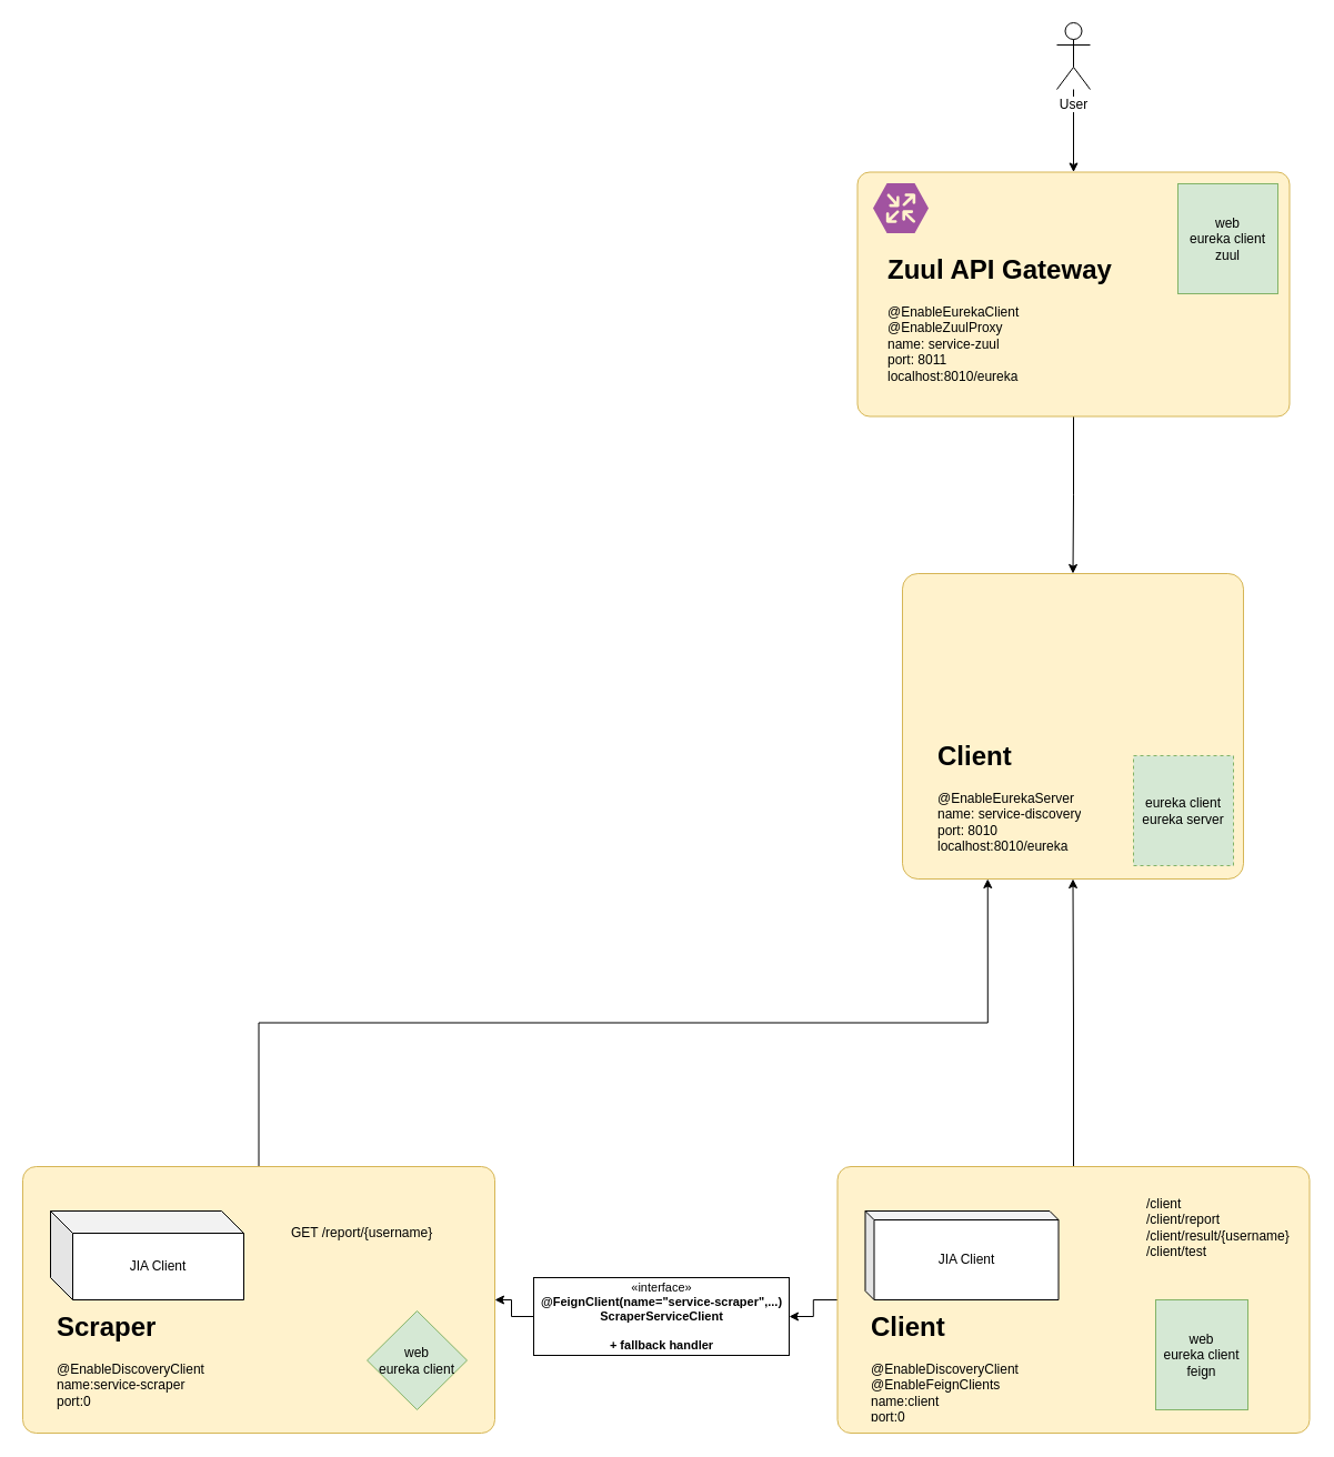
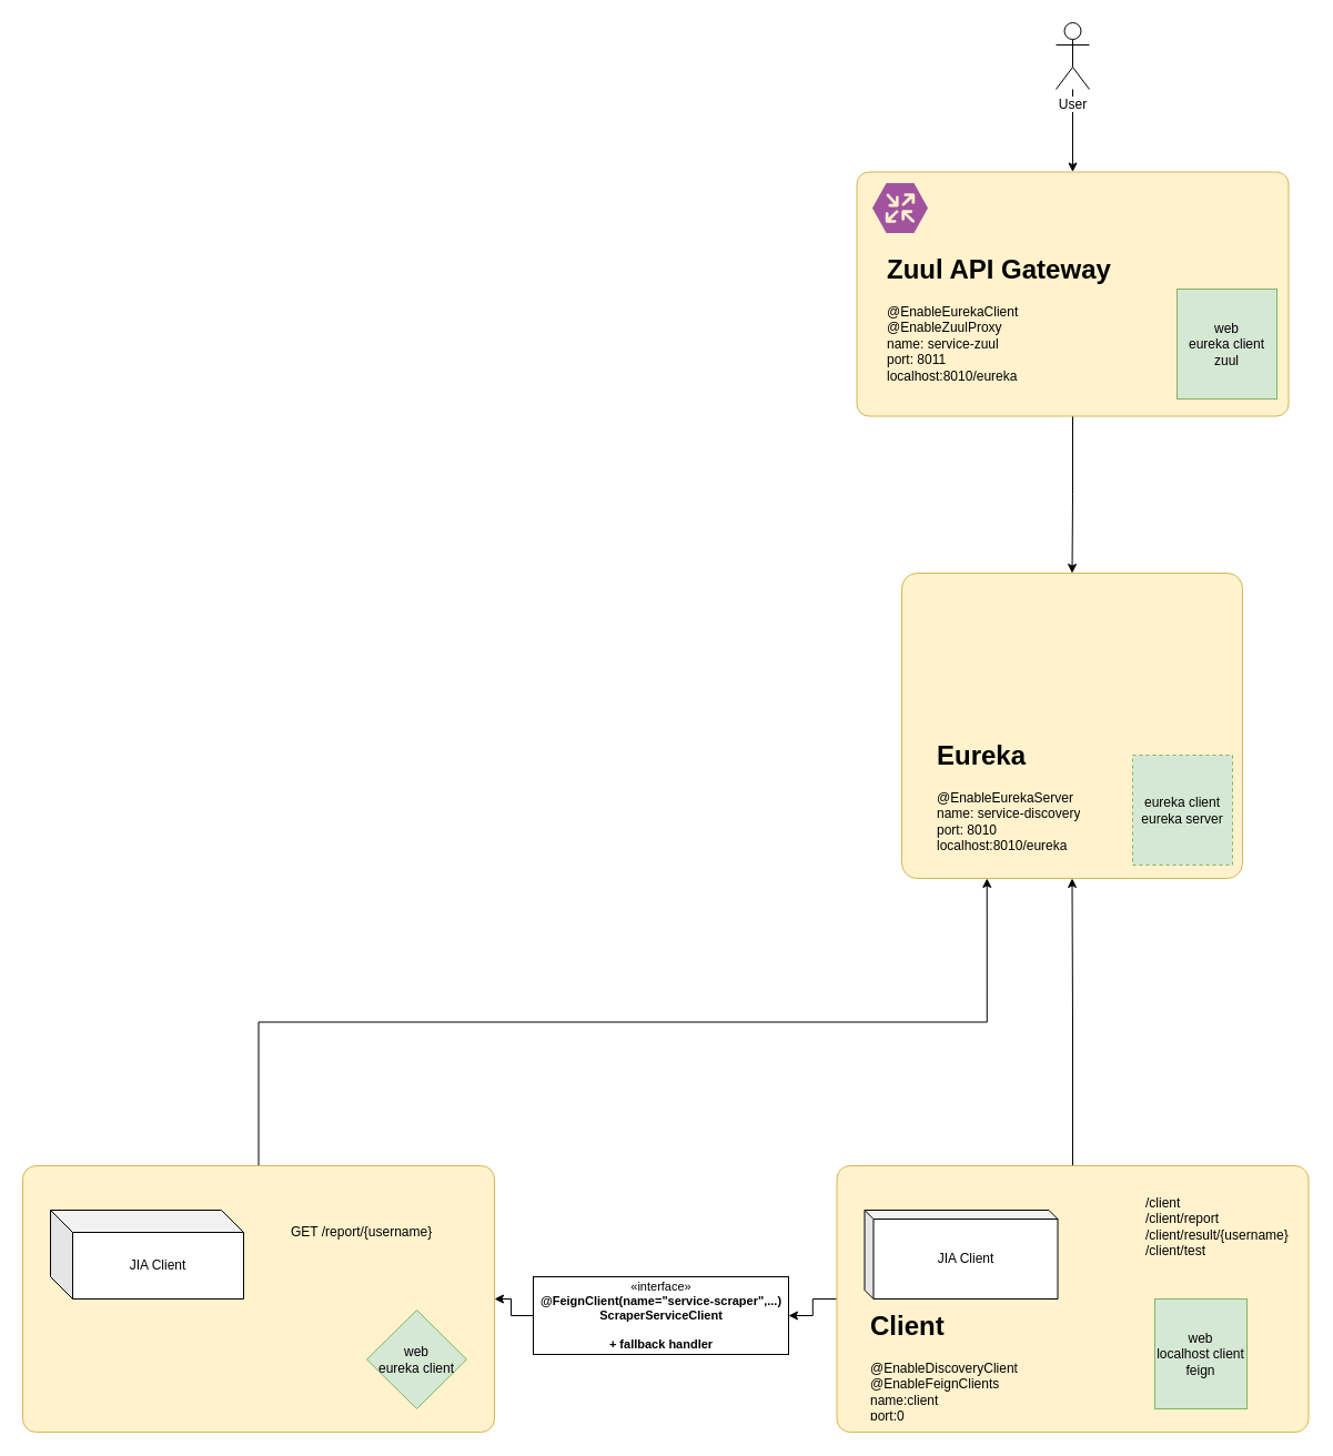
- <mxCell id="18" value="web&lt;br&gt;eureka client&lt;br&gt;zuul" style="rounded=0;whiteSpace=wrap;html=1;fontSize=12;align=center;fillColor=#d5e8d4;strokeColor=#82b366;" parent="1" vertex="1"><mxGeometry x="1060" y="165" width="90" height="99" as="geometry" /></mxCell>
+ <mxCell id="18" value="web&lt;br&gt;eureka client&lt;br&gt;zuul" style="rounded=0;whiteSpace=wrap;html=1;fontSize=12;align=center;fillColor=#d5e8d4;strokeColor=#82b366;" parent="1" vertex="1"><mxGeometry x="1060" y="260" width="90" height="99" as="geometry" /></mxCell>
- <mxCell id="11" value="&lt;h1&gt;&lt;span&gt;Client&lt;/span&gt;&lt;/h1&gt;@EnableEurekaServer&lt;br&gt;&lt;span&gt;name: service-discovery&lt;br&gt;&lt;/span&gt;&lt;span&gt;port: 8010&lt;/span&gt;&lt;span&gt;&lt;br&gt;&lt;/span&gt;&lt;div&gt;&lt;span style=&quot;font-size: 12px ; font-weight: 400&quot;&gt;localhost:8010/eureka&lt;/span&gt;&lt;/div&gt;" style="text;html=1;strokeColor=none;fillColor=none;spacing=5;spacingTop=-20;whiteSpace=wrap;overflow=hidden;rounded=0;" parent="1" vertex="1"><mxGeometry x="839" y="661" width="170" height="110" as="geometry" /></mxCell>
+ <mxCell id="11" value="&lt;h1&gt;&lt;span&gt;Eureka&lt;/span&gt;&lt;/h1&gt;@EnableEurekaServer&lt;br&gt;&lt;span&gt;name: service-discovery&lt;br&gt;&lt;/span&gt;&lt;span&gt;port: 8010&lt;/span&gt;&lt;span&gt;&lt;br&gt;&lt;/span&gt;&lt;div&gt;&lt;span style=&quot;font-size: 12px ; font-weight: 400&quot;&gt;localhost:8010/eureka&lt;/span&gt;&lt;/div&gt;" style="text;html=1;strokeColor=none;fillColor=none;spacing=5;spacingTop=-20;whiteSpace=wrap;overflow=hidden;rounded=0;" parent="1" vertex="1"><mxGeometry x="839" y="661" width="170" height="110" as="geometry" /></mxCell>
- <mxCell id="17" value="web&lt;br&gt;eureka client&lt;br&gt;feign" style="rounded=0;whiteSpace=wrap;html=1;fontSize=12;align=center;fillColor=#d5e8d4;strokeColor=#82b366;" parent="1" vertex="1"><mxGeometry x="1040" y="1170" width="83" height="99" as="geometry" /></mxCell>
+ <mxCell id="17" value="web&lt;br&gt;localhost client&lt;br&gt;feign" style="rounded=0;whiteSpace=wrap;html=1;fontSize=12;align=center;fillColor=#d5e8d4;strokeColor=#82b366;" parent="1" vertex="1"><mxGeometry x="1040" y="1170" width="83" height="99" as="geometry" /></mxCell>
- <mxCell id="23" value="&lt;h1&gt;Scraper&lt;/h1&gt;&lt;p&gt;@EnableDiscoveryClient&lt;br&gt;&lt;span&gt;name:service-scraper&lt;br&gt;&lt;/span&gt;&lt;span&gt;port:0&lt;/span&gt;&lt;/p&gt;" style="text;html=1;strokeColor=none;fillColor=none;spacing=5;spacingTop=-20;whiteSpace=wrap;overflow=hidden;rounded=0;" parent="1" vertex="1"><mxGeometry x="45.5" y="1175" width="190" height="105" as="geometry" /></mxCell>
